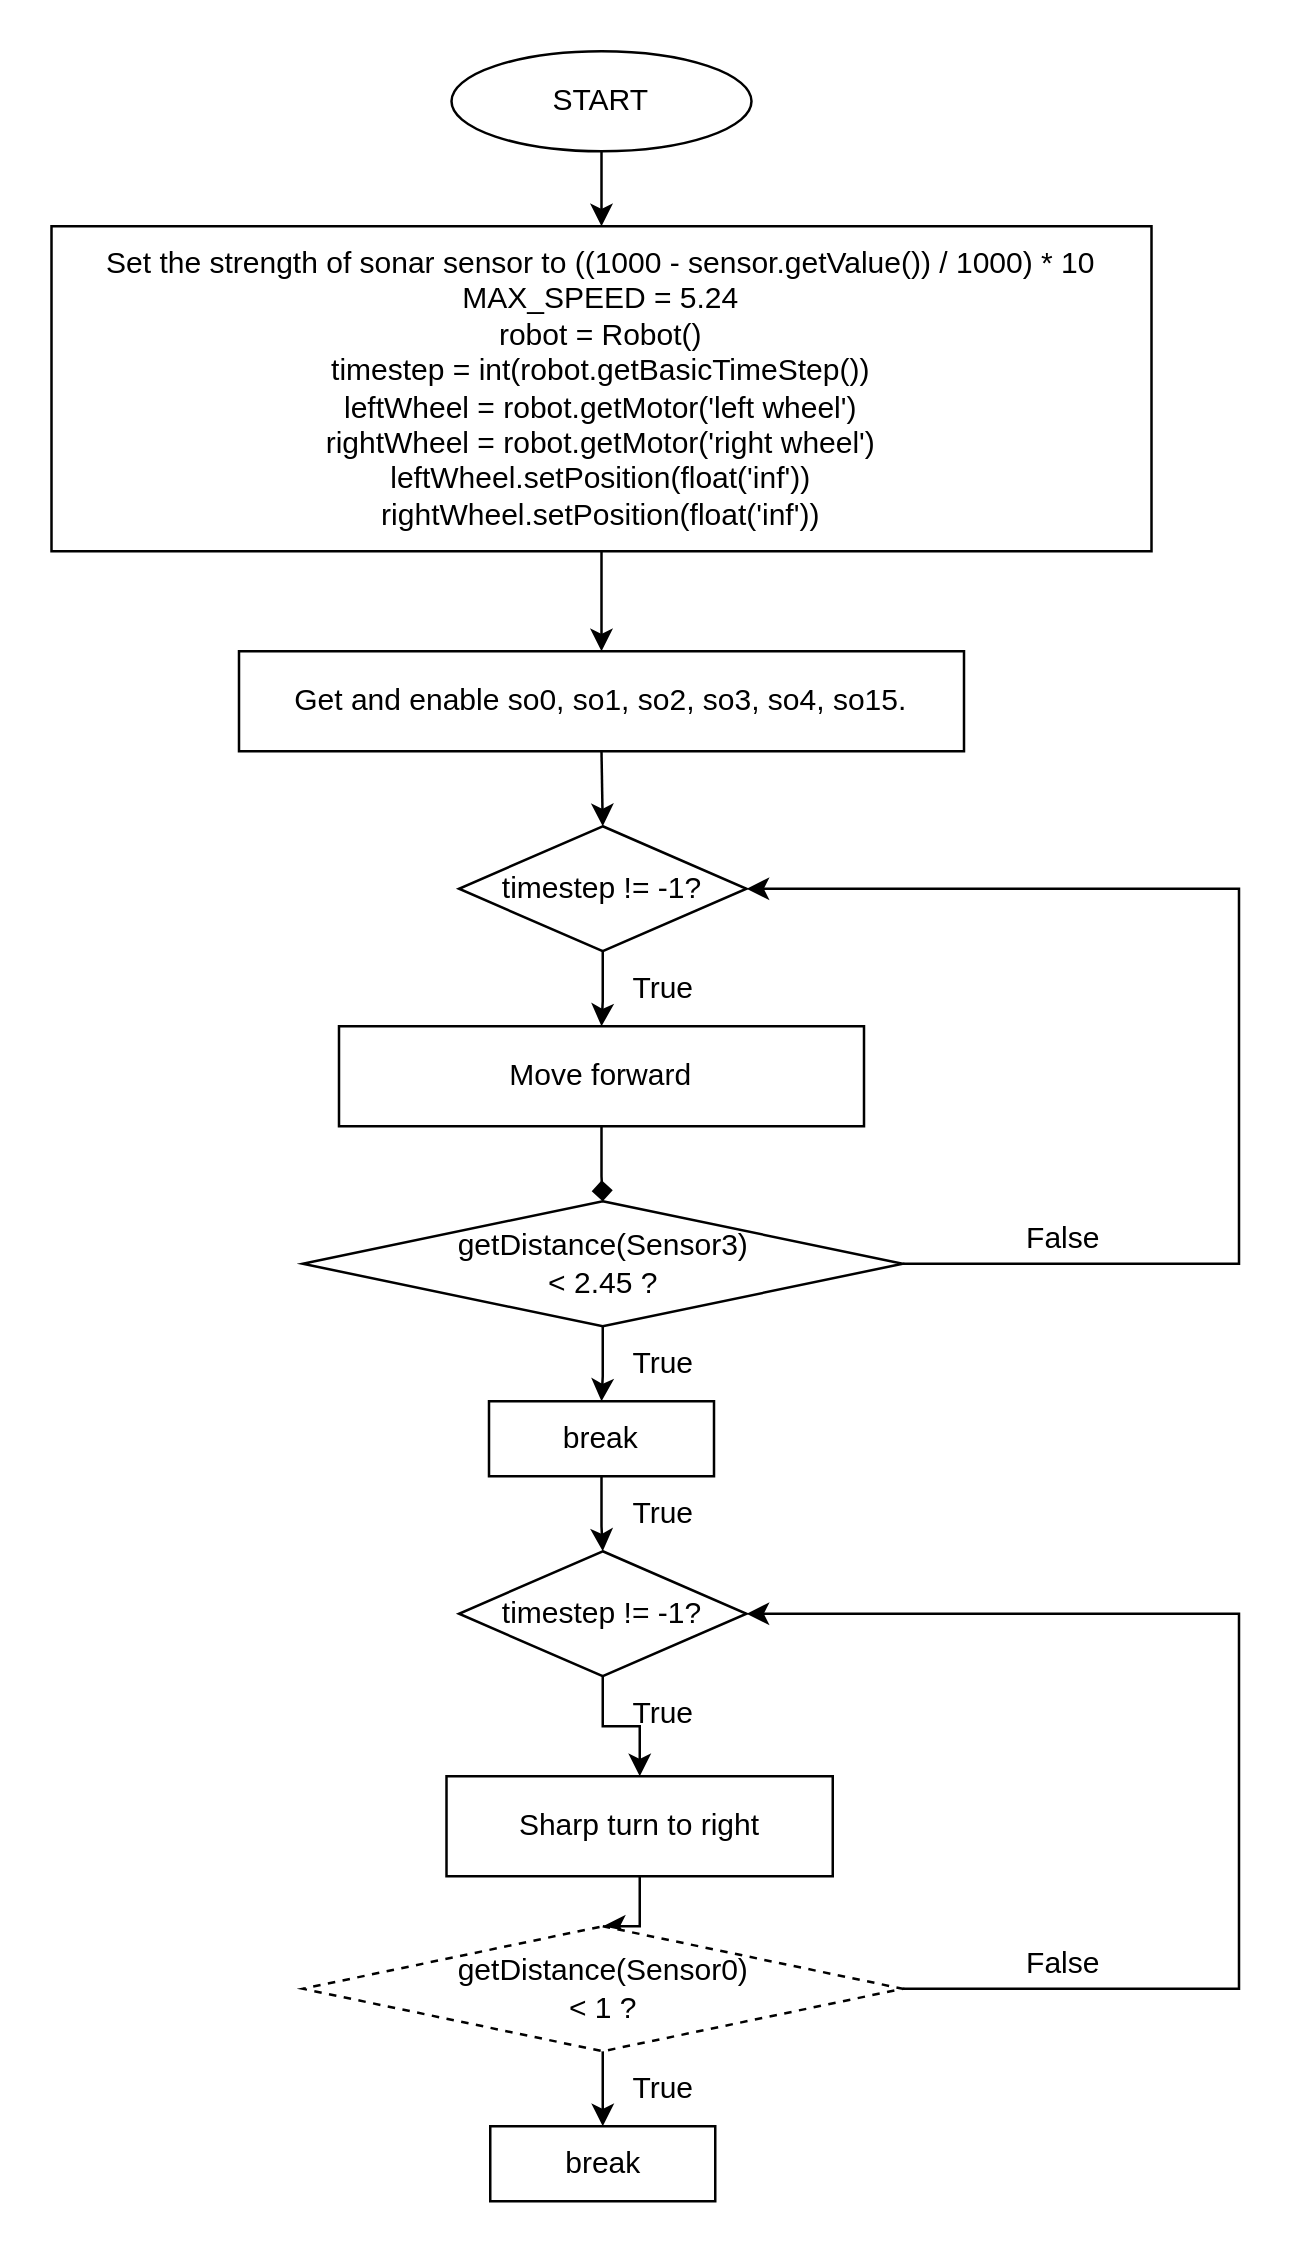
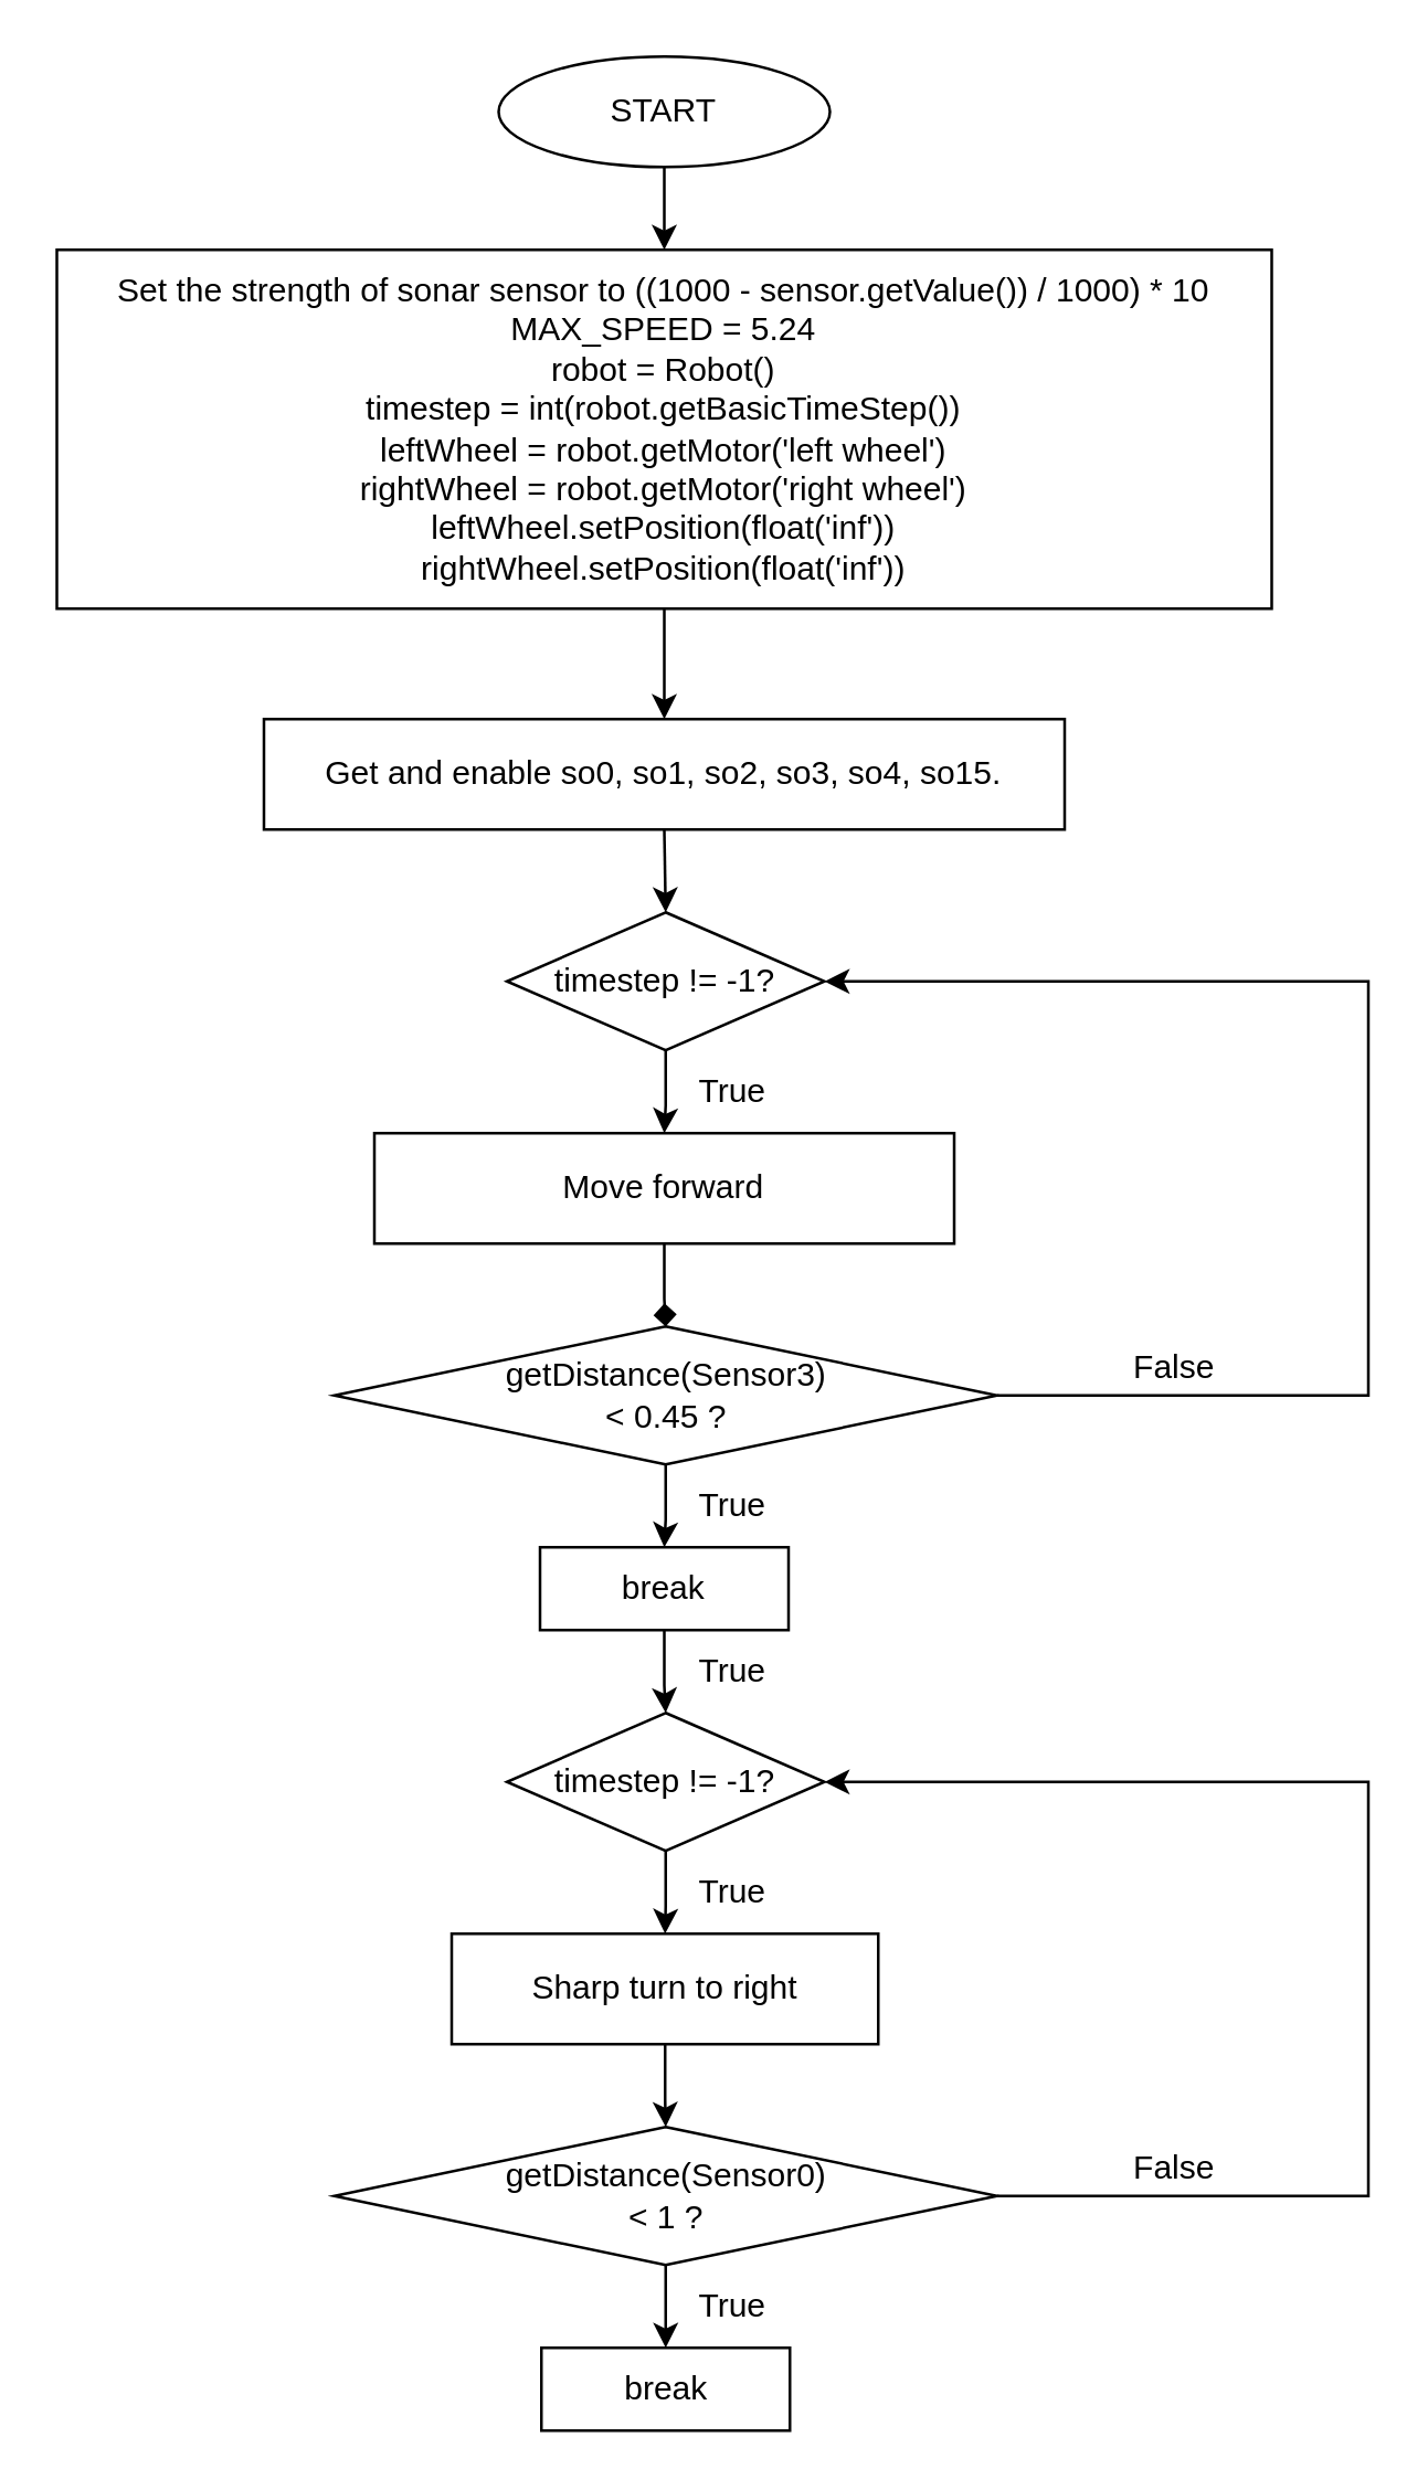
- <mxCell id="14" value="getDistance(Sensor3) &lt;br&gt;&amp;lt; 2.45 ?" style="rhombus;whiteSpace=wrap;html=1;fontSize=12;fontColor=#000000;" vertex="1" parent="1"><mxGeometry x="120.5" y="480" width="240" height="50" as="geometry" /></mxCell>
+ <mxCell id="14" value="getDistance(Sensor3) &lt;br&gt;&amp;lt; 0.45 ?" style="rhombus;whiteSpace=wrap;html=1;fontSize=12;fontColor=#000000;" vertex="1" parent="1"><mxGeometry x="120.5" y="480" width="240" height="50" as="geometry" /></mxCell>
- <mxCell id="18" value="Sharp turn to right" style="rounded=0;whiteSpace=wrap;html=1;fontSize=12;fontColor=#000000;" vertex="1" parent="1"><mxGeometry x="178" y="710" width="154.5" height="40" as="geometry" /></mxCell>
+ <mxCell id="18" value="Sharp turn to right" style="rounded=0;whiteSpace=wrap;html=1;fontSize=12;fontColor=#000000;" vertex="1" parent="1"><mxGeometry x="163" y="700" width="154.5" height="40" as="geometry" /></mxCell>
- <mxCell id="27" value="getDistance(Sensor0) &lt;br&gt;&amp;lt; 1 ?" style="rhombus;whiteSpace=wrap;html=1;fontSize=12;fontColor=#000000;dashed=1;" vertex="1" parent="1"><mxGeometry x="120.5" y="770" width="240" height="50" as="geometry" /></mxCell>
+ <mxCell id="27" value="getDistance(Sensor0) &lt;br&gt;&amp;lt; 1 ?" style="rhombus;whiteSpace=wrap;html=1;fontSize=12;fontColor=#000000;" vertex="1" parent="1"><mxGeometry x="120.5" y="770" width="240" height="50" as="geometry" /></mxCell>
